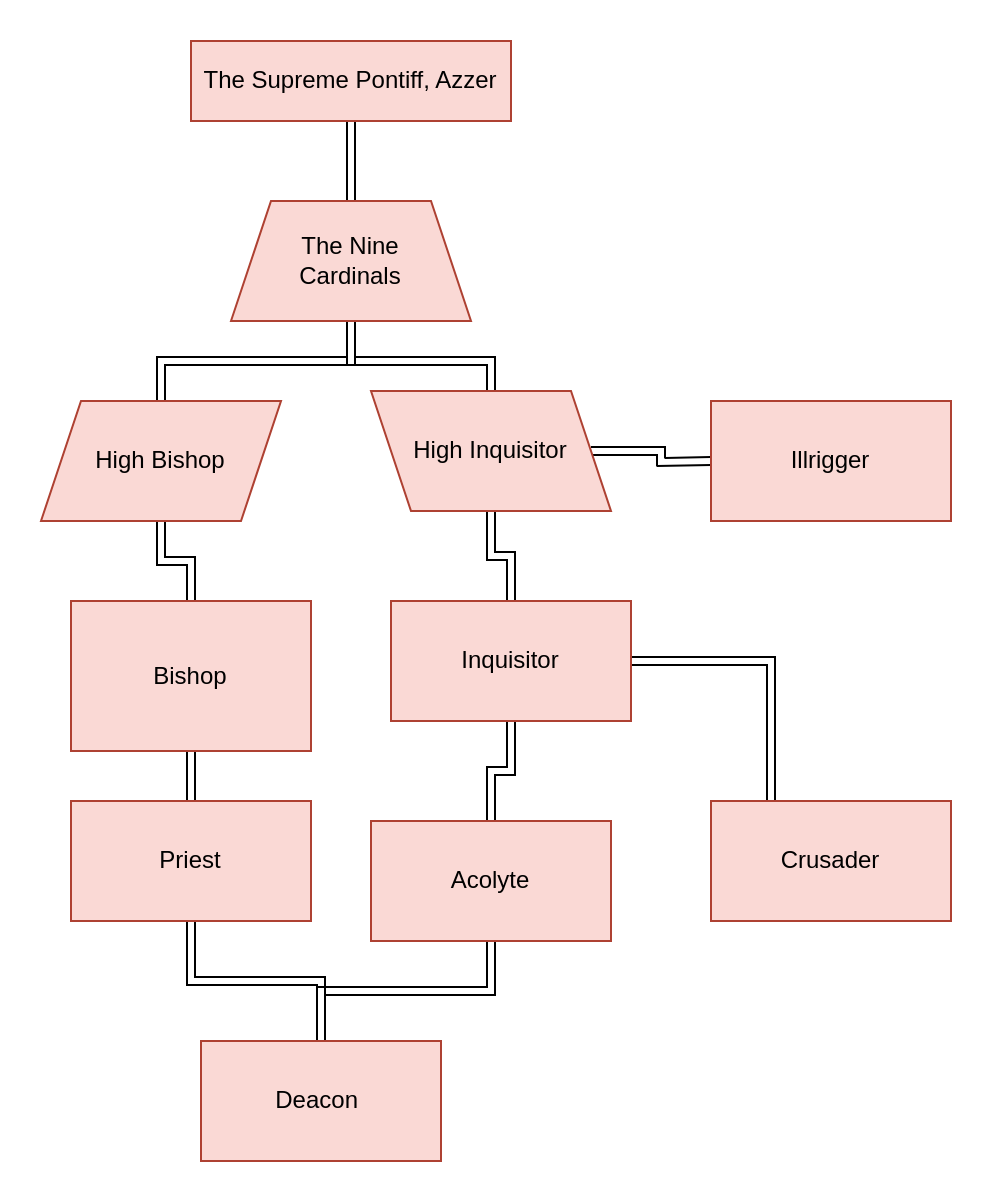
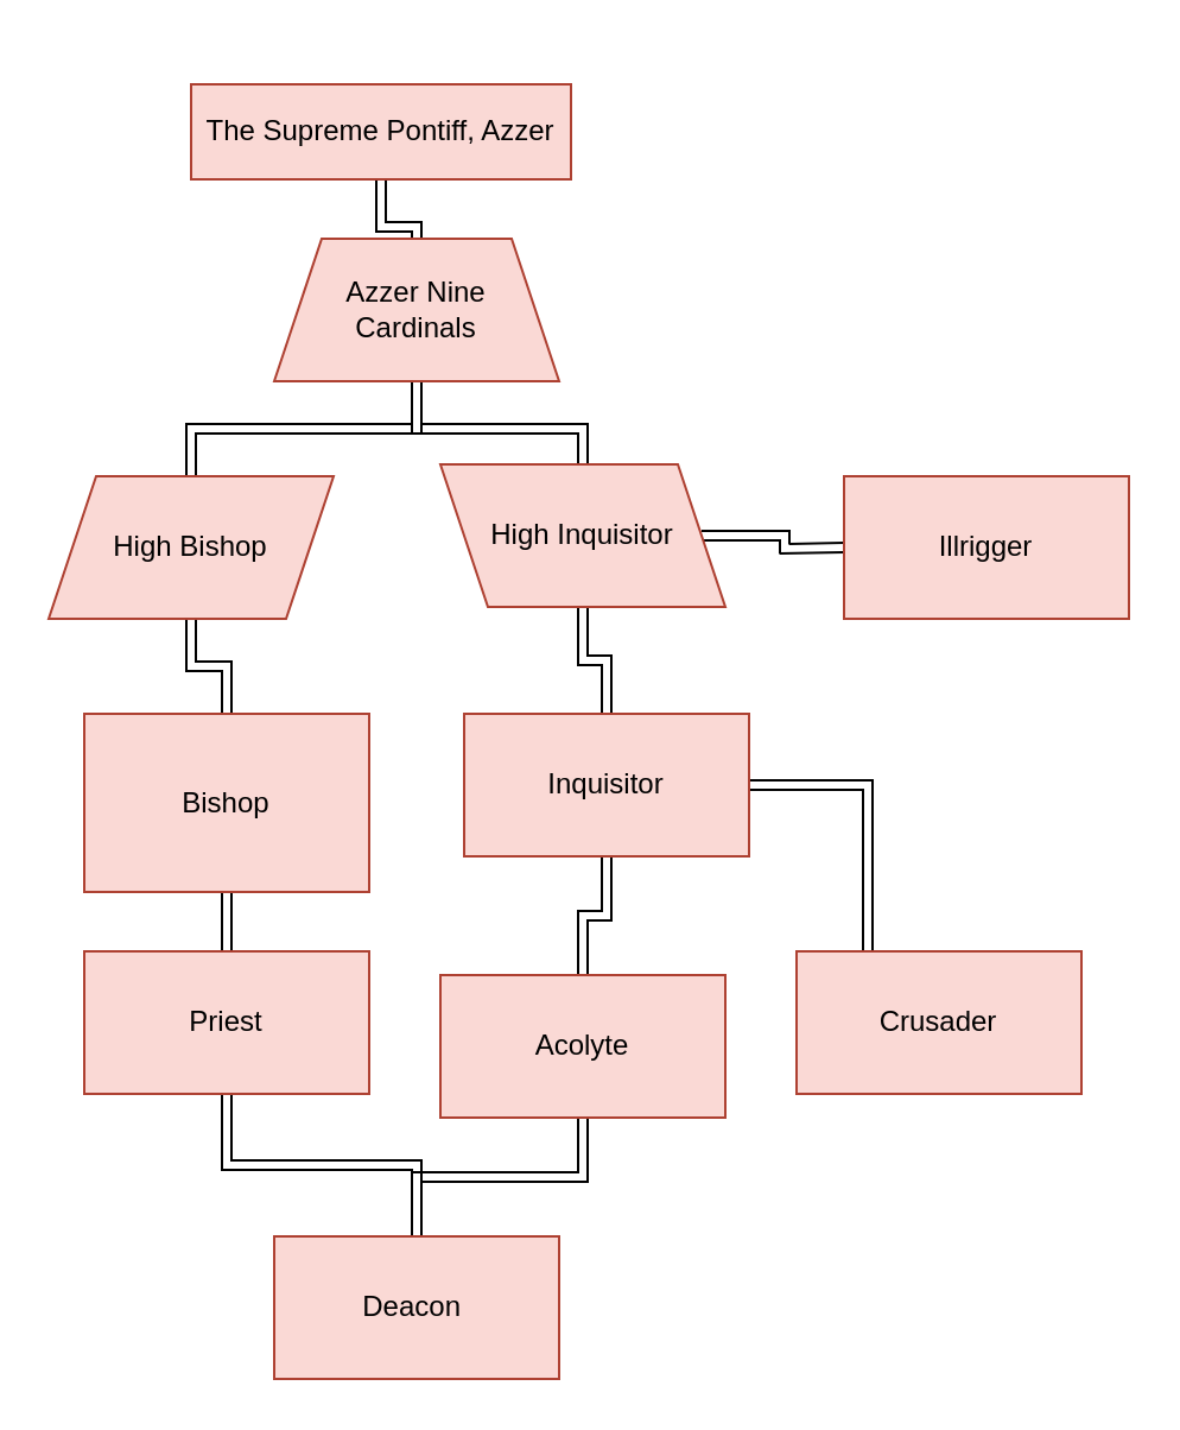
- <mxCell id="3" value="The Supreme Pontiff, Azzer" style="rounded=0;whiteSpace=wrap;html=1;fillColor=#fad9d5;strokeColor=#ae4132;" vertex="1" parent="1"><mxGeometry x="95" y="20" width="160" height="40" as="geometry" /></mxCell>
+ <mxCell id="3" value="The Supreme Pontiff, Azzer" style="rounded=0;whiteSpace=wrap;html=1;fillColor=#fad9d5;strokeColor=#ae4132;" vertex="1" parent="1"><mxGeometry x="80" y="35" width="160" height="40" as="geometry" /></mxCell>
- <mxCell id="6" value="The Nine&lt;br&gt;Cardinals" style="shape=trapezoid;perimeter=trapezoidPerimeter;whiteSpace=wrap;html=1;fixedSize=1;rounded=0;fillColor=#fad9d5;strokeColor=#ae4132;" vertex="1" parent="1"><mxGeometry x="115" y="100" width="120" height="60" as="geometry" /></mxCell>
+ <mxCell id="6" value="Azzer Nine&lt;br&gt;Cardinals" style="shape=trapezoid;perimeter=trapezoidPerimeter;whiteSpace=wrap;html=1;fixedSize=1;rounded=0;fillColor=#fad9d5;strokeColor=#ae4132;" vertex="1" parent="1"><mxGeometry x="115" y="100" width="120" height="60" as="geometry" /></mxCell>
- <mxCell id="18" value="Crusader" style="whiteSpace=wrap;html=1;fillColor=#fad9d5;strokeColor=#ae4132;rounded=0;" vertex="1" parent="1"><mxGeometry x="355" y="400" width="120" height="60" as="geometry" /></mxCell>
+ <mxCell id="18" value="Crusader" style="whiteSpace=wrap;html=1;fillColor=#fad9d5;strokeColor=#ae4132;rounded=0;" vertex="1" parent="1"><mxGeometry x="335" y="400" width="120" height="60" as="geometry" /></mxCell>
- <mxCell id="23" value="Deacon&amp;nbsp;" style="whiteSpace=wrap;html=1;fillColor=#fad9d5;strokeColor=#ae4132;rounded=0;" vertex="1" parent="1"><mxGeometry x="100" y="520" width="120" height="60" as="geometry" /></mxCell>
+ <mxCell id="23" value="Deacon&amp;nbsp;" style="whiteSpace=wrap;html=1;fillColor=#fad9d5;strokeColor=#ae4132;rounded=0;" vertex="1" parent="1"><mxGeometry x="115" y="520" width="120" height="60" as="geometry" /></mxCell>
